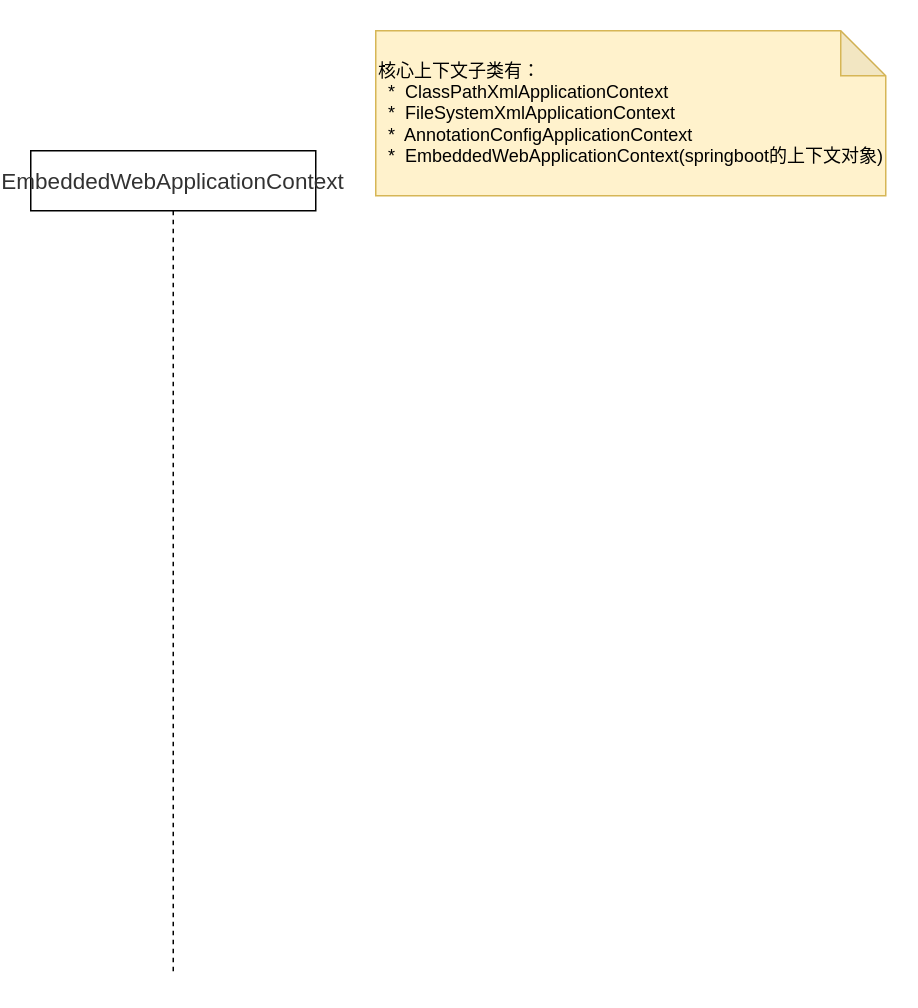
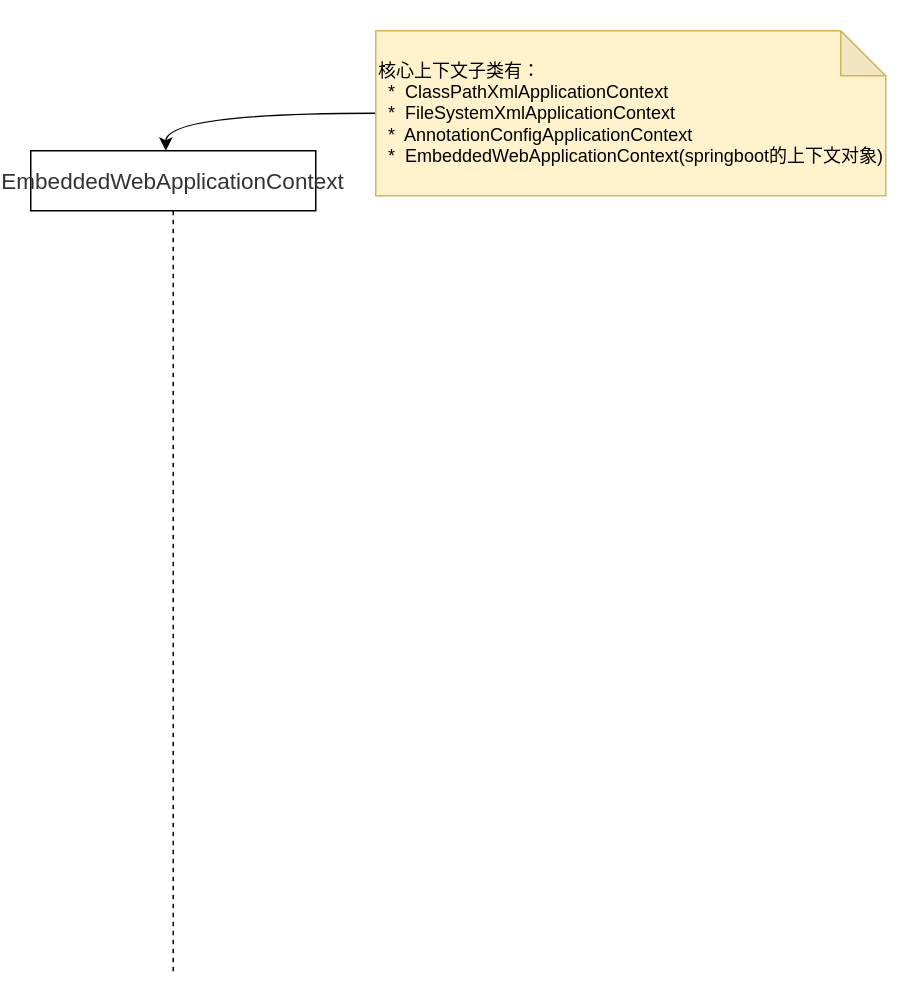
+ <mxCell id="3" style="edgeStyle=orthogonalEdgeStyle;curved=1;rounded=0;orthogonalLoop=1;jettySize=auto;html=1;entryX=0.474;entryY=0;entryDx=0;entryDy=0;entryPerimeter=0;" parent="1" source="4" target="2" edge="1"><mxGeometry relative="1" as="geometry" /></mxCell>
